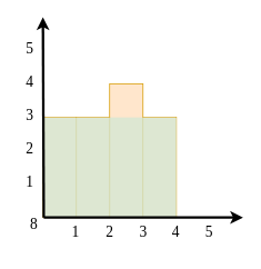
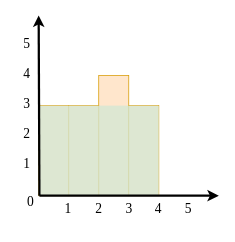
- <mxCell id="10" value="8" style="text;spacingTop=-5;align=center;verticalAlign=middle;fontStyle=0;html=1;fontSize=18;points=[];fontFamily=Comic Sans MS;" vertex="1" parent="1"><mxGeometry x="25" y="250" width="30" height="40" as="geometry" /></mxCell>
+ <mxCell id="10" value="0" style="text;spacingTop=-5;align=center;verticalAlign=middle;fontStyle=0;html=1;fontSize=18;points=[];fontFamily=Comic Sans MS;" vertex="1" parent="1"><mxGeometry x="25" y="250" width="30" height="40" as="geometry" /></mxCell>
